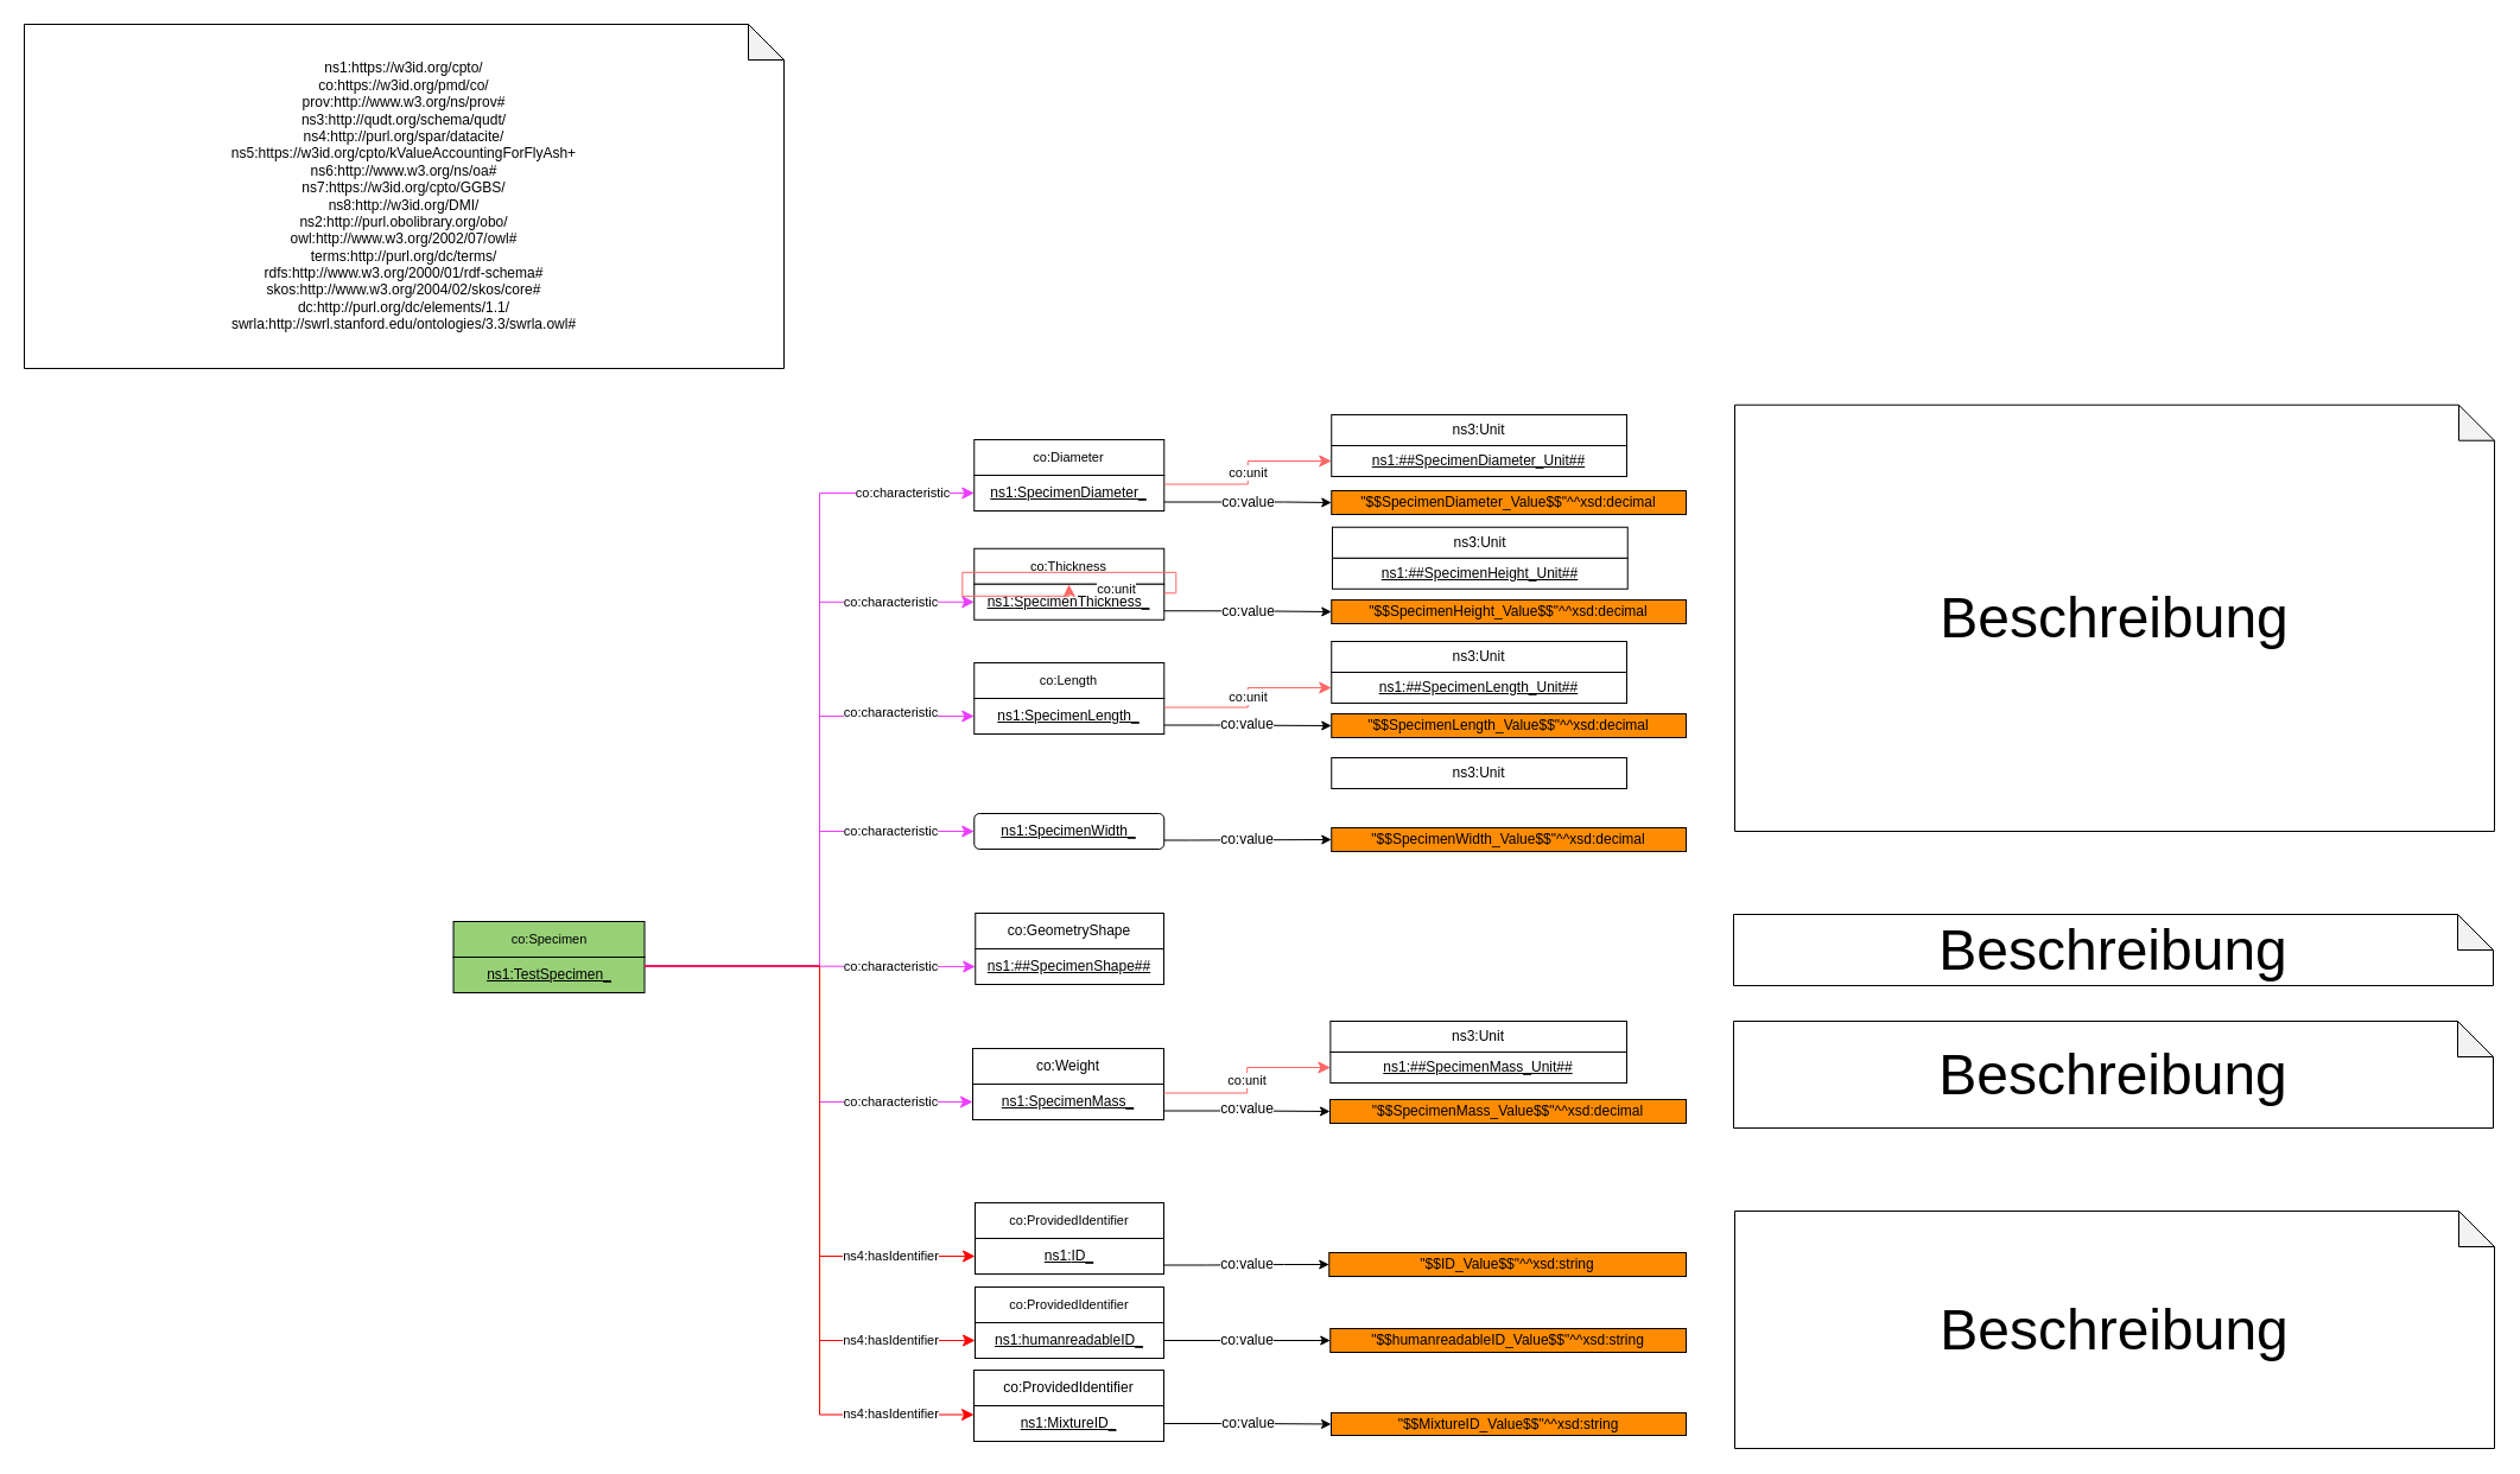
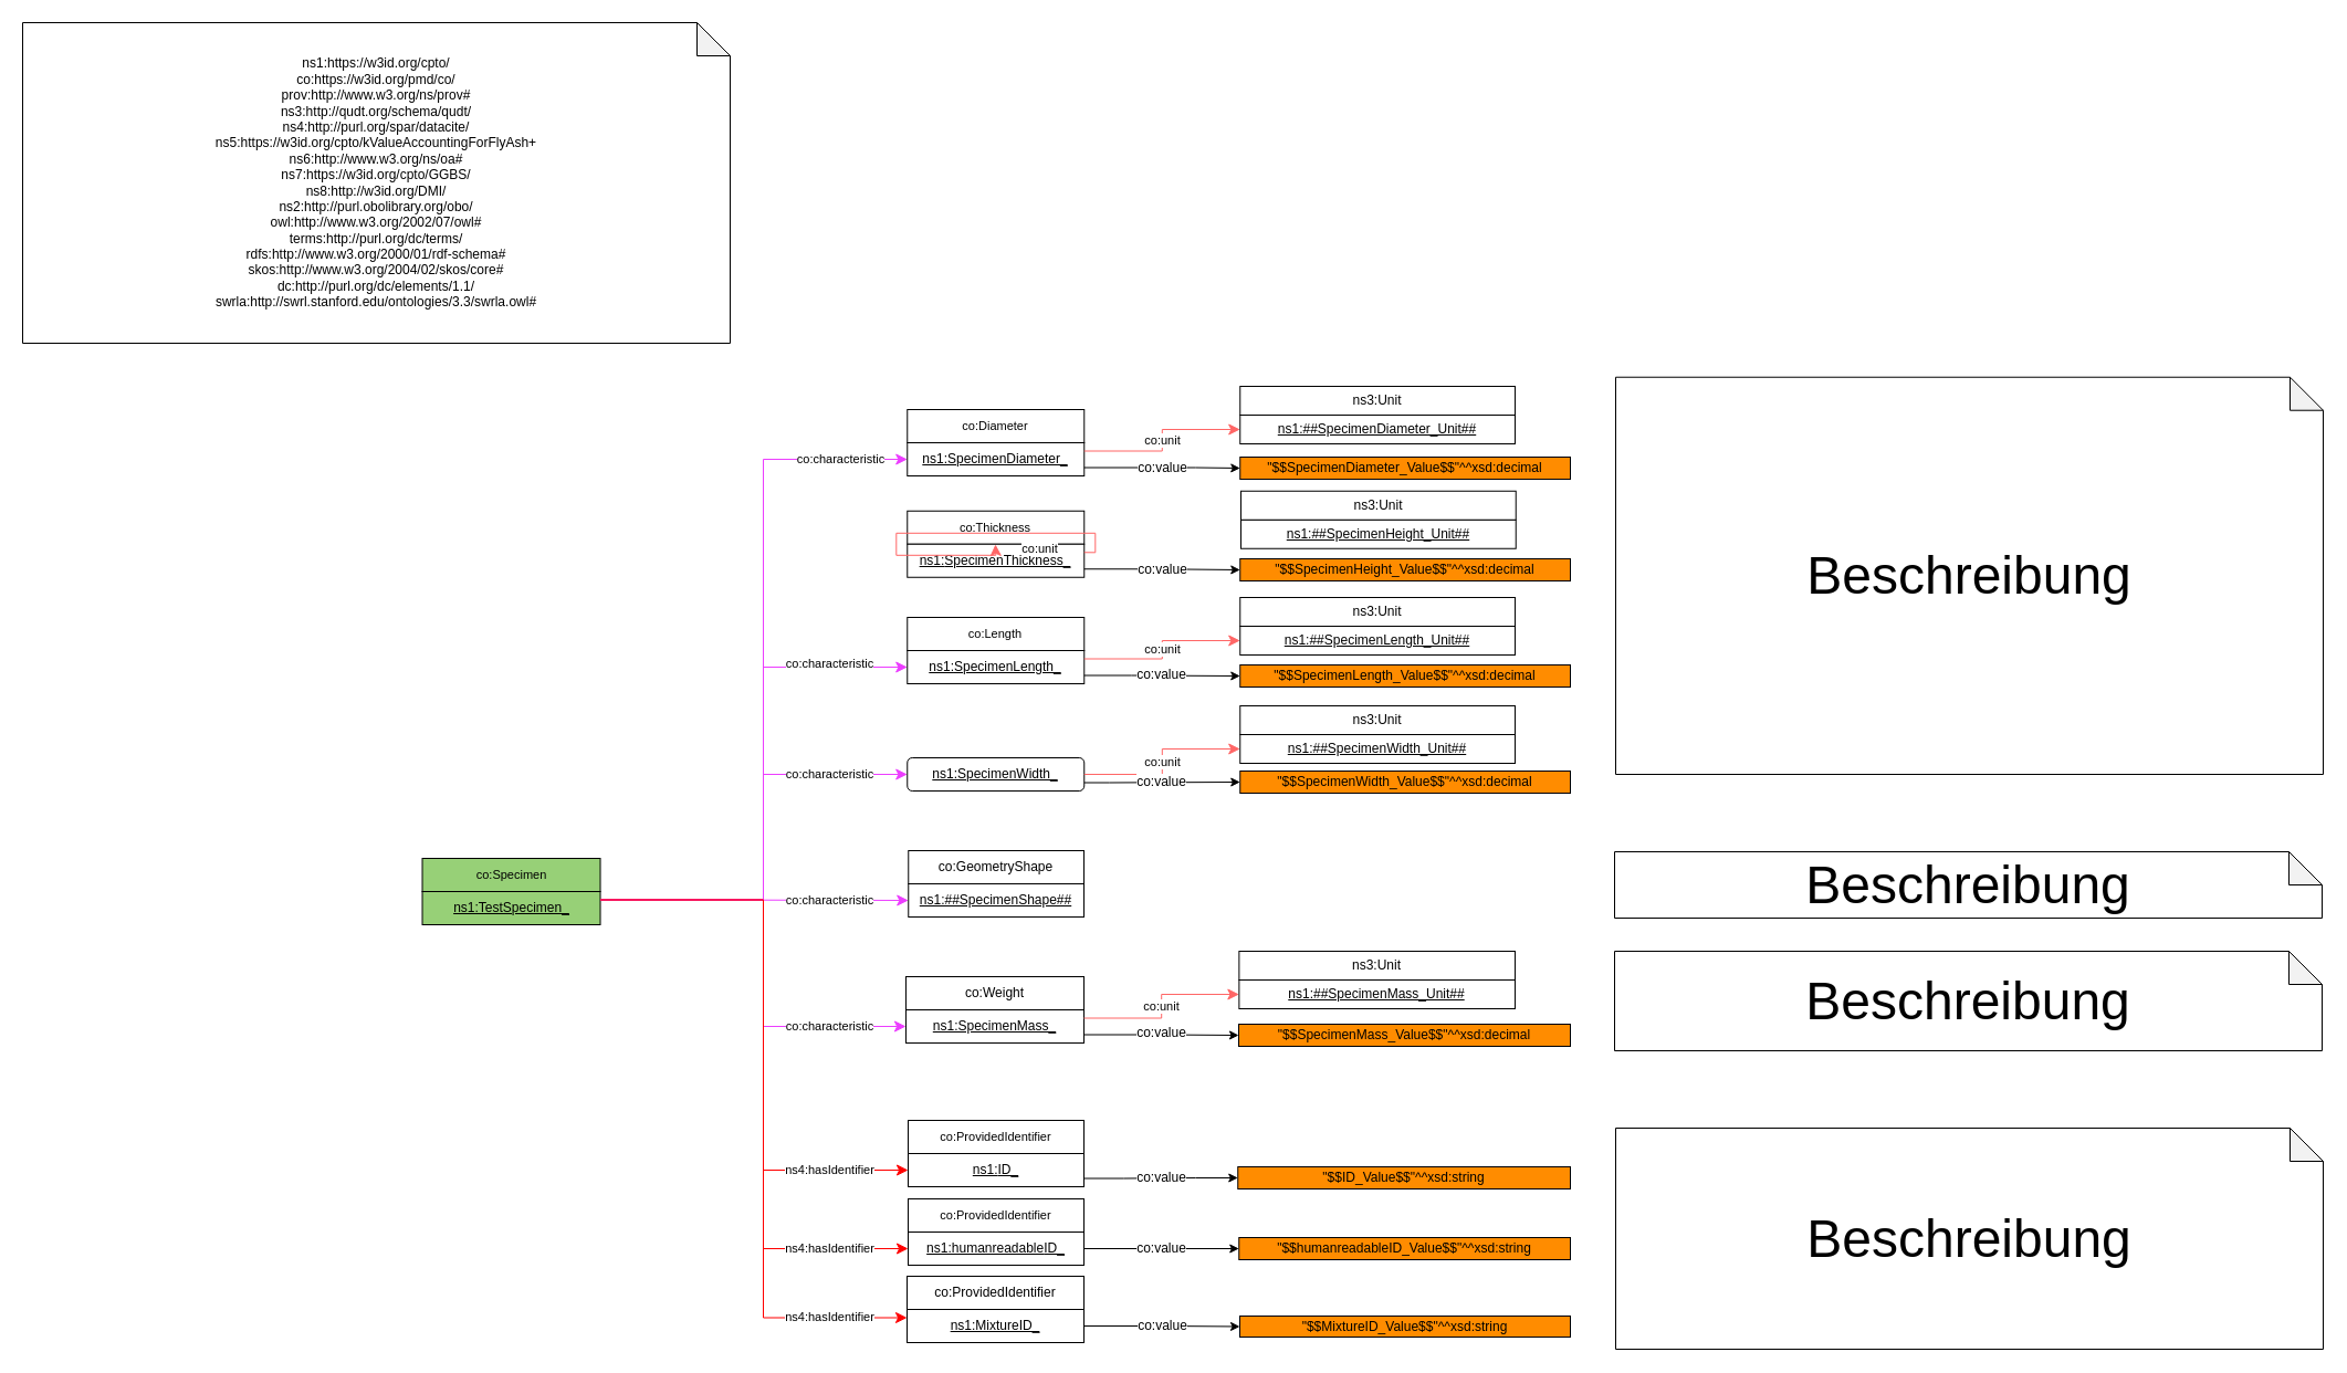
- <mxCell id="37" value="co:characteristic" style="endArrow=classic;html=1;exitX=1;exitY=0.25;exitDx=0;exitDy=0;entryX=0;entryY=0.5;entryDx=0;entryDy=0;endSize=8;arcSize=0;edgeStyle=orthogonalEdgeStyle;fillColor=#FFFFFF;strokeColor=#EC3DFF;" parent="1" source="3" target="7" edge="1"><mxGeometry width="90" height="26" as="geometry"><mxPoint x="552.52" y="823.5" as="sourcePoint" /><mxPoint x="1183.26" y="646.5" as="targetPoint" /><Array as="points"><mxPoint x="553" y="813" /><mxPoint x="690" y="813" /><mxPoint x="690" y="609" /></Array><mxPoint x="69" y="-153" as="offset" /></mxGeometry></mxCell>
+ <mxCell id="29" value="co:unit" style="endArrow=classic;html=1;exitX=1;exitY=0.5;exitDx=0;exitDy=0;entryX=0;entryY=0.5;entryDx=0;entryDy=0;endSize=8;arcSize=0;edgeStyle=orthogonalEdgeStyle;fillColor=#FFFFFF;strokeColor=#FF6666;" parent="1" source="10" target="21" edge="1"><mxGeometry x="-2156.74" y="-578" width="90" height="26" as="geometry"><mxPoint x="983.26" y="718.5" as="sourcePoint" /><mxPoint x="1103.26" y="708" as="targetPoint" /></mxGeometry></mxCell>
+ <mxCell id="21" value="&lt;u&gt;ns1:##SpecimenWidth_Unit##&lt;/u&gt;" style="rounded=0;whiteSpace=wrap;html=1;fillColor=#FFFFFF;" parent="1" vertex="1"><mxGeometry x="1121.26" y="664" width="248.74" height="26" as="geometry" /></mxCell>
